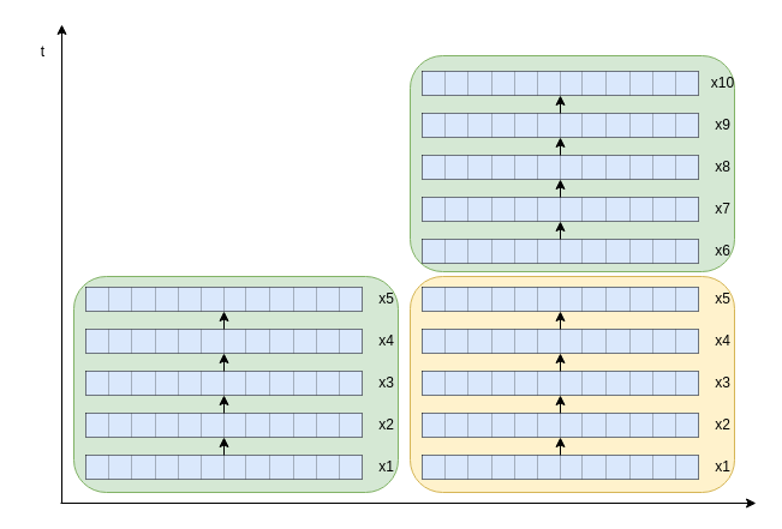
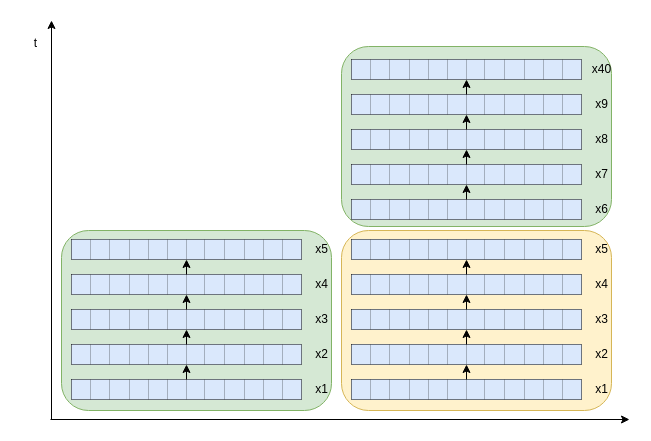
- <mxCell id="85" value="x10" style="text;html=1;align=center;verticalAlign=middle;resizable=0;points=[];autosize=1;strokeColor=none;fillColor=none;" vertex="1" parent="4"><mxGeometry x="240" y="8" width="40" height="30" as="geometry" /></mxCell>
+ <mxCell id="85" value="x40" style="text;html=1;align=center;verticalAlign=middle;resizable=0;points=[];autosize=1;strokeColor=none;fillColor=none;" vertex="1" parent="4"><mxGeometry x="240" y="8" width="40" height="30" as="geometry" /></mxCell>
